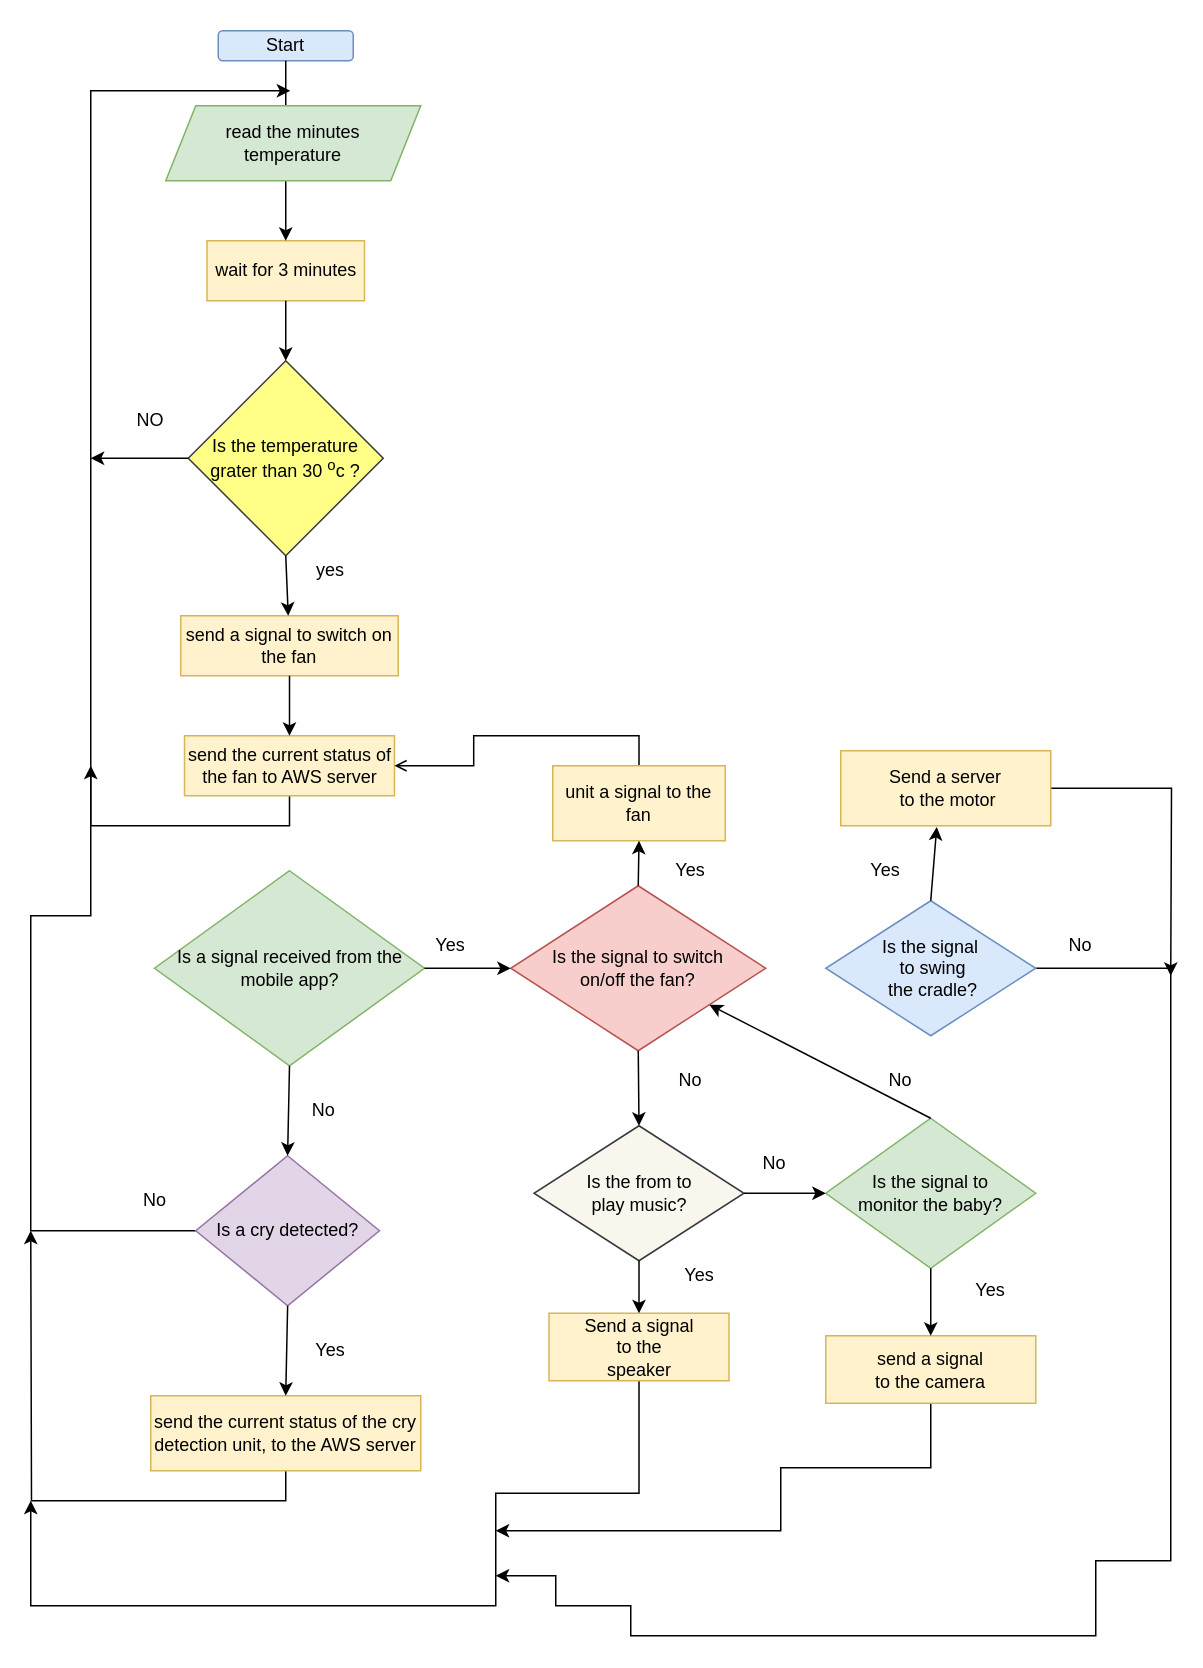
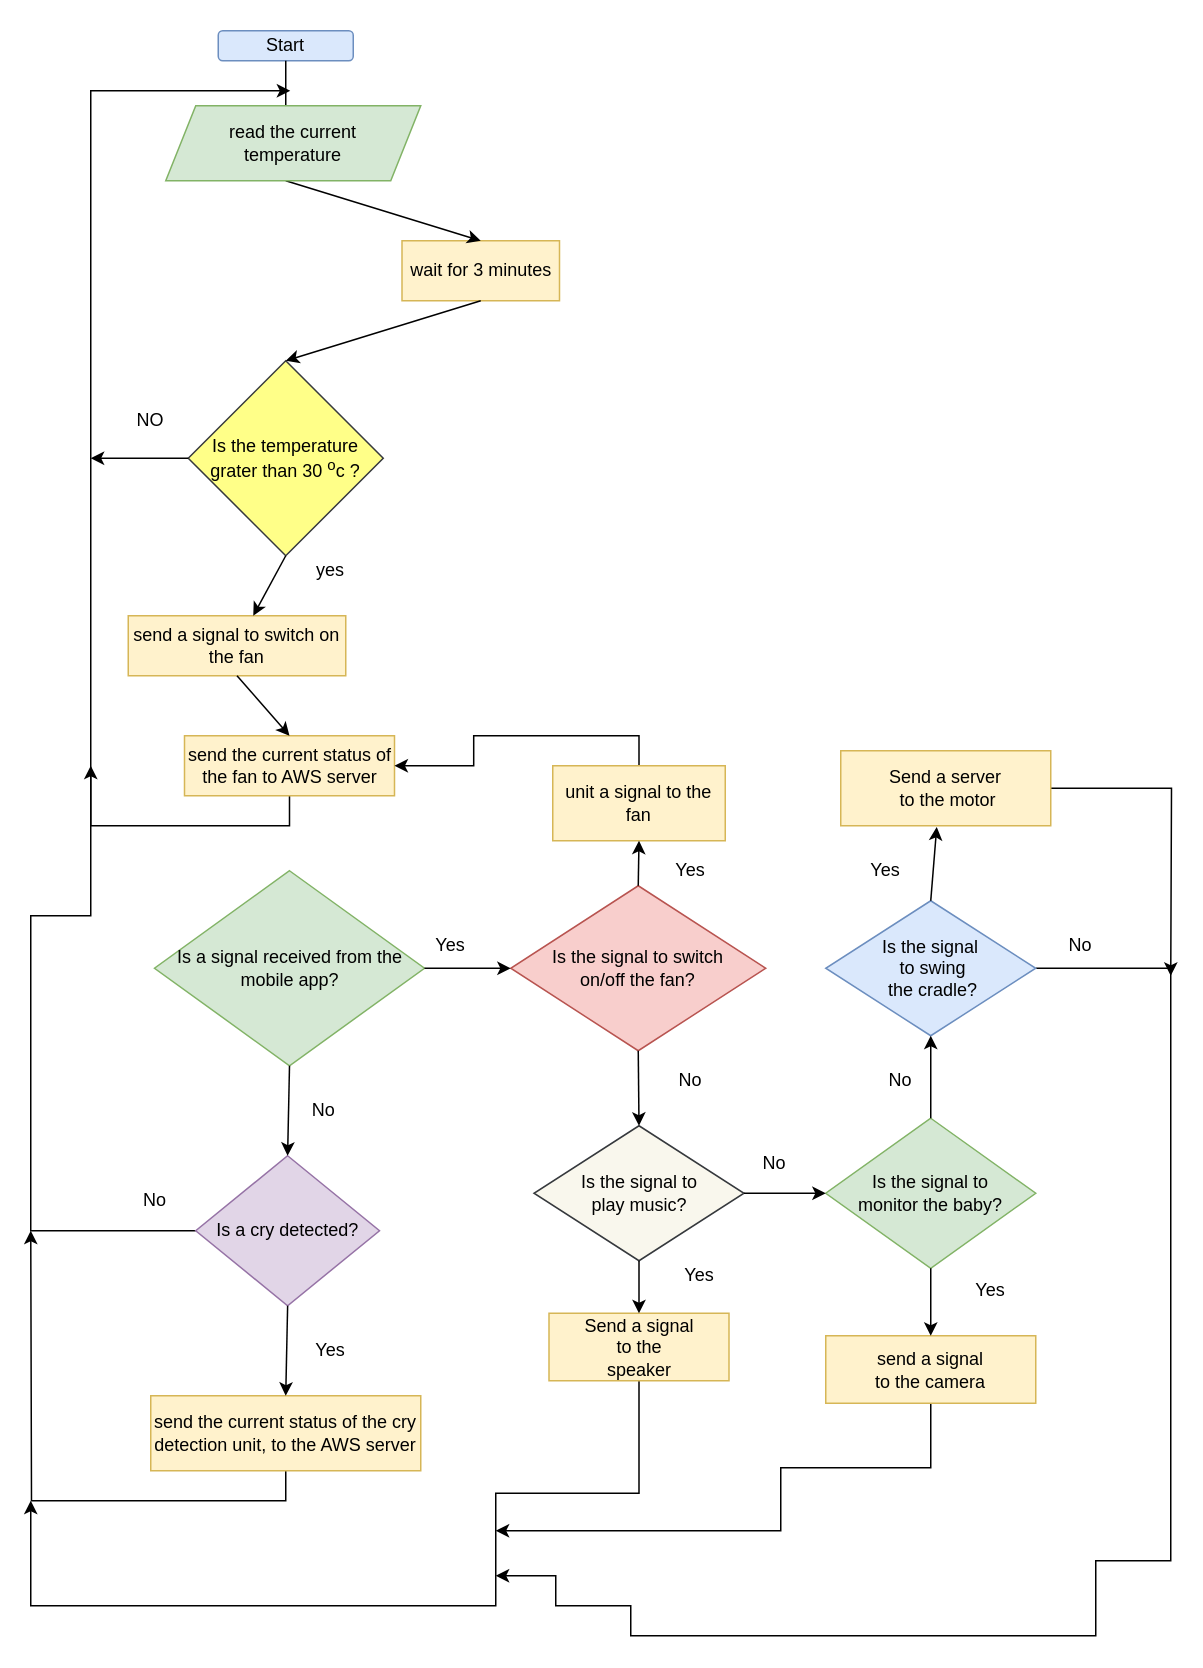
- <mxCell id="58" value="read the minutes &lt;br&gt;temperature" style="shape=parallelogram;perimeter=parallelogramPerimeter;whiteSpace=wrap;html=1;fixedSize=1;fillColor=#d5e8d4;strokeColor=#82b366;" vertex="1" parent="1"><mxGeometry x="110" y="70" width="170" height="50" as="geometry" /></mxCell>
+ <mxCell id="58" value="read the current &lt;br&gt;temperature" style="shape=parallelogram;perimeter=parallelogramPerimeter;whiteSpace=wrap;html=1;fixedSize=1;fillColor=#d5e8d4;strokeColor=#82b366;" vertex="1" parent="1"><mxGeometry x="110" y="70" width="170" height="50" as="geometry" /></mxCell>
- <mxCell id="3" value="wait for 3 minutes" style="rounded=0;whiteSpace=wrap;html=1;fillColor=#fff2cc;strokeColor=#d6b656;" parent="1" vertex="1"><mxGeometry x="137.5" y="160" width="105" height="40" as="geometry" /></mxCell>
+ <mxCell id="3" value="wait for 3 minutes" style="rounded=0;whiteSpace=wrap;html=1;fillColor=#fff2cc;strokeColor=#d6b656;" parent="1" vertex="1"><mxGeometry x="267.5" y="160" width="105" height="40" as="geometry" /></mxCell>
- <mxCell id="10" value="send a signal to switch on the fan" style="rounded=0;whiteSpace=wrap;html=1;fillColor=#fff2cc;strokeColor=#d6b656;" parent="1" vertex="1"><mxGeometry x="120" y="410" width="145" height="40" as="geometry" /></mxCell>
+ <mxCell id="10" value="send a signal to switch on the fan" style="rounded=0;whiteSpace=wrap;html=1;fillColor=#fff2cc;strokeColor=#d6b656;" parent="1" vertex="1"><mxGeometry x="85" y="410" width="145" height="40" as="geometry" /></mxCell>
- <mxCell id="31" style="edgeStyle=orthogonalEdgeStyle;rounded=0;orthogonalLoop=1;jettySize=auto;html=1;exitX=0.5;exitY=0;exitDx=0;exitDy=0;entryX=1;entryY=0.5;entryDx=0;entryDy=0;endArrow=open;" parent="1" source="32" target="14" edge="1"><mxGeometry relative="1" as="geometry" /></mxCell>
+ <mxCell id="31" style="edgeStyle=orthogonalEdgeStyle;rounded=0;orthogonalLoop=1;jettySize=auto;html=1;exitX=0.5;exitY=0;exitDx=0;exitDy=0;entryX=1;entryY=0.5;entryDx=0;entryDy=0;" parent="1" source="32" target="14" edge="1"><mxGeometry relative="1" as="geometry" /></mxCell>
- <mxCell id="51" value="" style="endArrow=classic;html=1;exitX=0.5;exitY=0;exitDx=0;exitDy=0;" parent="1" source="42" target="28" edge="1"><mxGeometry width="50" height="50" relative="1" as="geometry"><mxPoint x="620" y="740" as="sourcePoint" /><mxPoint x="490" y="650" as="targetPoint" /></mxGeometry></mxCell>
+ <mxCell id="51" value="" style="endArrow=classic;html=1;entryX=0.5;entryY=1;entryDx=0;entryDy=0;exitX=0.5;exitY=0;exitDx=0;exitDy=0;" parent="1" source="42" target="50" edge="1"><mxGeometry width="50" height="50" relative="1" as="geometry"><mxPoint x="620" y="740" as="sourcePoint" /><mxPoint x="490" y="650" as="targetPoint" /></mxGeometry></mxCell>
- <mxCell id="35" value="Is the from to &lt;br&gt;play music?" style="rhombus;whiteSpace=wrap;html=1;fillColor=#f9f7ed;strokeColor=#36393d;" parent="1" vertex="1"><mxGeometry x="355.5" y="750" width="140" height="90" as="geometry" /></mxCell>
+ <mxCell id="35" value="Is the signal to &lt;br&gt;play music?" style="rhombus;whiteSpace=wrap;html=1;fillColor=#f9f7ed;strokeColor=#36393d;" parent="1" vertex="1"><mxGeometry x="355.5" y="750" width="140" height="90" as="geometry" /></mxCell>
